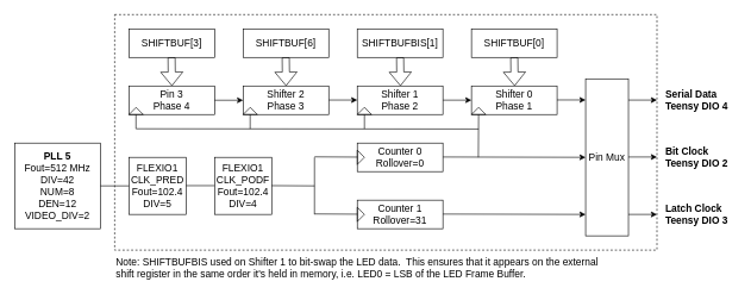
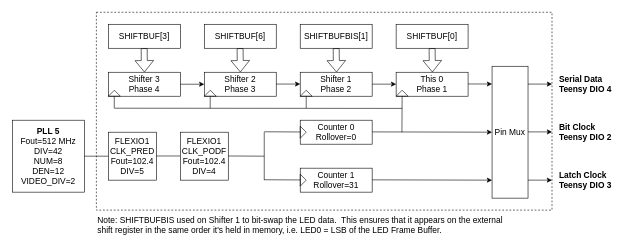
- <mxCell id="6" value="Pin 3&lt;br&gt;Phase 4" style="rounded=0;whiteSpace=wrap;html=1;fontSize=14;fillColor=none;" parent="1" vertex="1"><mxGeometry x="180" y="120" width="120" height="40" as="geometry" /></mxCell>
+ <mxCell id="6" value="Shifter 3&lt;br&gt;Phase 4" style="rounded=0;whiteSpace=wrap;html=1;fontSize=14;fillColor=none;" parent="1" vertex="1"><mxGeometry x="180" y="120" width="120" height="40" as="geometry" /></mxCell>
- <mxCell id="3" value="Shifter 0&lt;br&gt;Phase 1" style="rounded=0;whiteSpace=wrap;html=1;fontSize=14;fillColor=none;" parent="1" vertex="1"><mxGeometry x="660" y="120" width="120" height="40" as="geometry" /></mxCell>
+ <mxCell id="3" value="This 0&lt;br&gt;Phase 1" style="rounded=0;whiteSpace=wrap;html=1;fontSize=14;fillColor=none;" parent="1" vertex="1"><mxGeometry x="660" y="120" width="120" height="40" as="geometry" /></mxCell>
